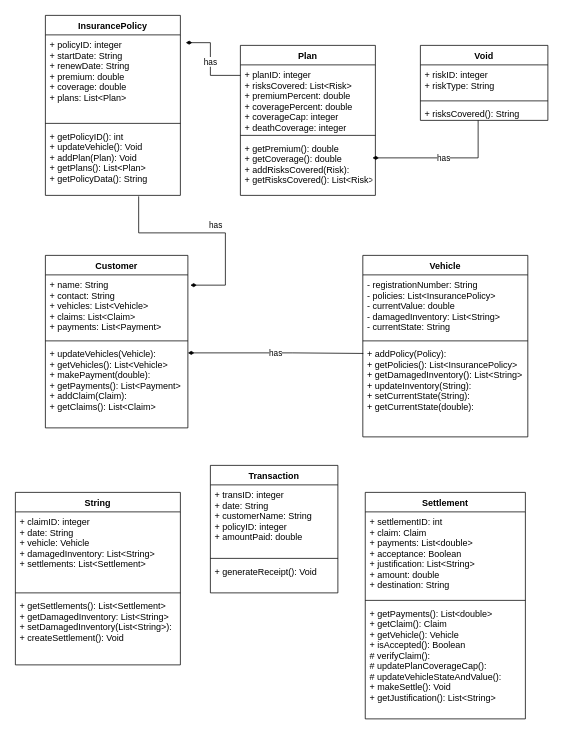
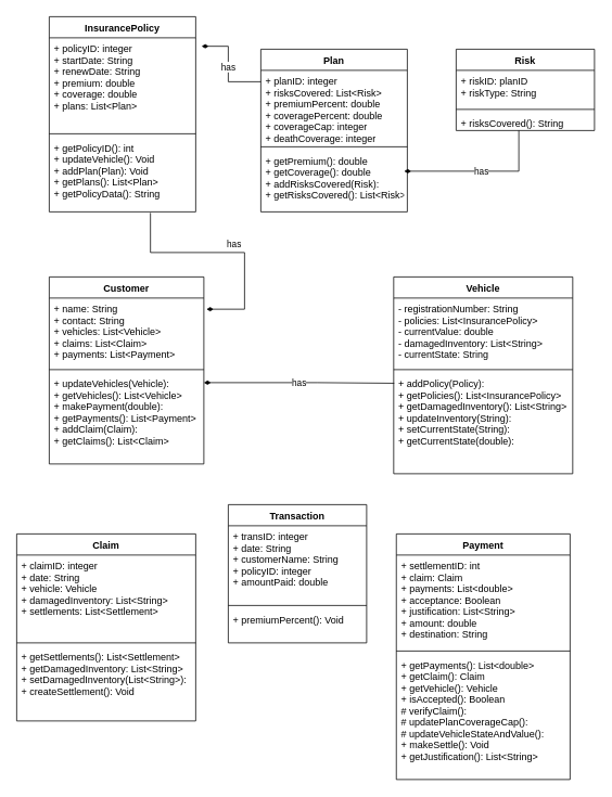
- <mxCell id="23" value="Void" style="swimlane;fontStyle=1;align=center;verticalAlign=top;childLayout=stackLayout;horizontal=1;startSize=26;horizontalStack=0;resizeParent=1;resizeParentMax=0;resizeLast=0;collapsible=1;marginBottom=0;" vertex="1" parent="1"><mxGeometry x="560" y="60" width="170" height="100" as="geometry" /></mxCell>
+ <mxCell id="23" value="Risk" style="swimlane;fontStyle=1;align=center;verticalAlign=top;childLayout=stackLayout;horizontal=1;startSize=26;horizontalStack=0;resizeParent=1;resizeParentMax=0;resizeLast=0;collapsible=1;marginBottom=0;" vertex="1" parent="1"><mxGeometry x="560" y="60" width="170" height="100" as="geometry" /></mxCell>
- <mxCell id="24" value="+ riskID: integer&#10;+ riskType: String" style="text;strokeColor=none;fillColor=none;align=left;verticalAlign=top;spacingLeft=4;spacingRight=4;overflow=hidden;rotatable=0;points=[[0,0.5],[1,0.5]];portConstraint=eastwest;" vertex="1" parent="23"><mxGeometry y="26" width="170" height="44" as="geometry" /></mxCell>
+ <mxCell id="24" value="+ riskID: planID&#10;+ riskType: String" style="text;strokeColor=none;fillColor=none;align=left;verticalAlign=top;spacingLeft=4;spacingRight=4;overflow=hidden;rotatable=0;points=[[0,0.5],[1,0.5]];portConstraint=eastwest;" vertex="1" parent="23"><mxGeometry y="26" width="170" height="44" as="geometry" /></mxCell>
- <mxCell id="11" value="String" style="swimlane;fontStyle=1;align=center;verticalAlign=top;childLayout=stackLayout;horizontal=1;startSize=26;horizontalStack=0;resizeParent=1;resizeParentMax=0;resizeLast=0;collapsible=1;marginBottom=0;" vertex="1" parent="1"><mxGeometry x="20" y="656" width="220" height="230" as="geometry" /></mxCell>
+ <mxCell id="11" value="Claim" style="swimlane;fontStyle=1;align=center;verticalAlign=top;childLayout=stackLayout;horizontal=1;startSize=26;horizontalStack=0;resizeParent=1;resizeParentMax=0;resizeLast=0;collapsible=1;marginBottom=0;" vertex="1" parent="1"><mxGeometry x="20" y="656" width="220" height="230" as="geometry" /></mxCell>
- <mxCell id="15" value="Settlement" style="swimlane;fontStyle=1;align=center;verticalAlign=top;childLayout=stackLayout;horizontal=1;startSize=26;horizontalStack=0;resizeParent=1;resizeParentMax=0;resizeLast=0;collapsible=1;marginBottom=0;" vertex="1" parent="1"><mxGeometry x="486.5" y="656" width="213.5" height="302" as="geometry" /></mxCell>
+ <mxCell id="15" value="Payment" style="swimlane;fontStyle=1;align=center;verticalAlign=top;childLayout=stackLayout;horizontal=1;startSize=26;horizontalStack=0;resizeParent=1;resizeParentMax=0;resizeLast=0;collapsible=1;marginBottom=0;" vertex="1" parent="1"><mxGeometry x="486.5" y="656" width="213.5" height="302" as="geometry" /></mxCell>
- <mxCell id="34" value="+ generateReceipt(): Void" style="text;strokeColor=none;fillColor=none;align=left;verticalAlign=top;spacingLeft=4;spacingRight=4;overflow=hidden;rotatable=0;points=[[0,0.5],[1,0.5]];portConstraint=eastwest;" vertex="1" parent="31"><mxGeometry y="128" width="170" height="42" as="geometry" /></mxCell>
+ <mxCell id="34" value="+ premiumPercent(): Void" style="text;strokeColor=none;fillColor=none;align=left;verticalAlign=top;spacingLeft=4;spacingRight=4;overflow=hidden;rotatable=0;points=[[0,0.5],[1,0.5]];portConstraint=eastwest;" vertex="1" parent="31"><mxGeometry y="128" width="170" height="42" as="geometry" /></mxCell>
